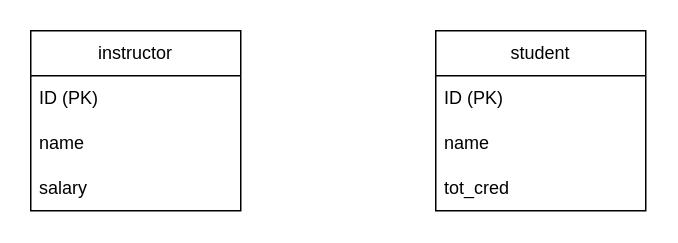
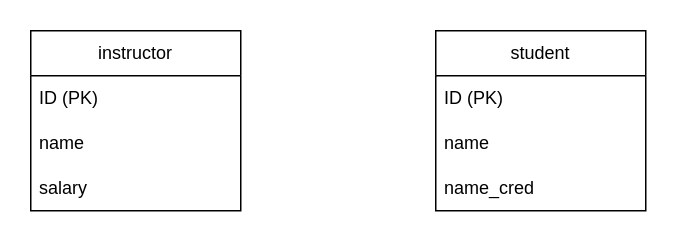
- <mxCell id="9" value="tot_cred" style="text;strokeColor=none;fillColor=none;align=left;verticalAlign=middle;spacingLeft=4;spacingRight=4;overflow=hidden;points=[[0,0.5],[1,0.5]];portConstraint=eastwest;rotatable=0;whiteSpace=wrap;html=1;" vertex="1" parent="6"><mxGeometry y="90" width="140" height="30" as="geometry" /></mxCell>
+ <mxCell id="9" value="name_cred" style="text;strokeColor=none;fillColor=none;align=left;verticalAlign=middle;spacingLeft=4;spacingRight=4;overflow=hidden;points=[[0,0.5],[1,0.5]];portConstraint=eastwest;rotatable=0;whiteSpace=wrap;html=1;" vertex="1" parent="6"><mxGeometry y="90" width="140" height="30" as="geometry" /></mxCell>
